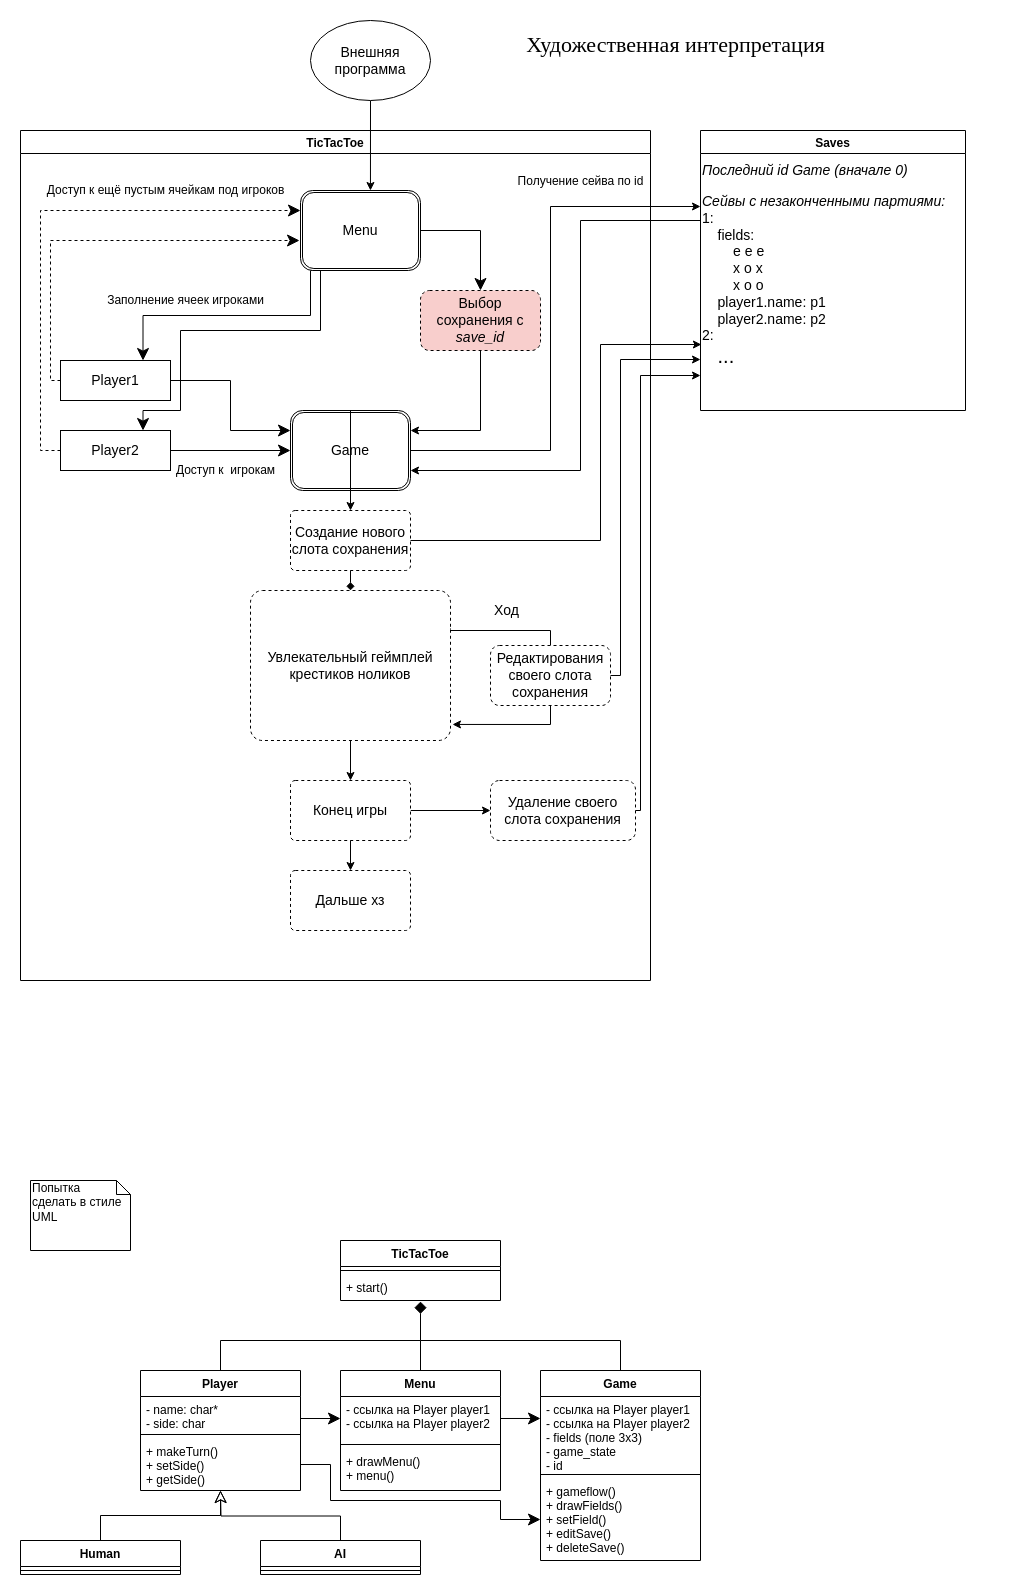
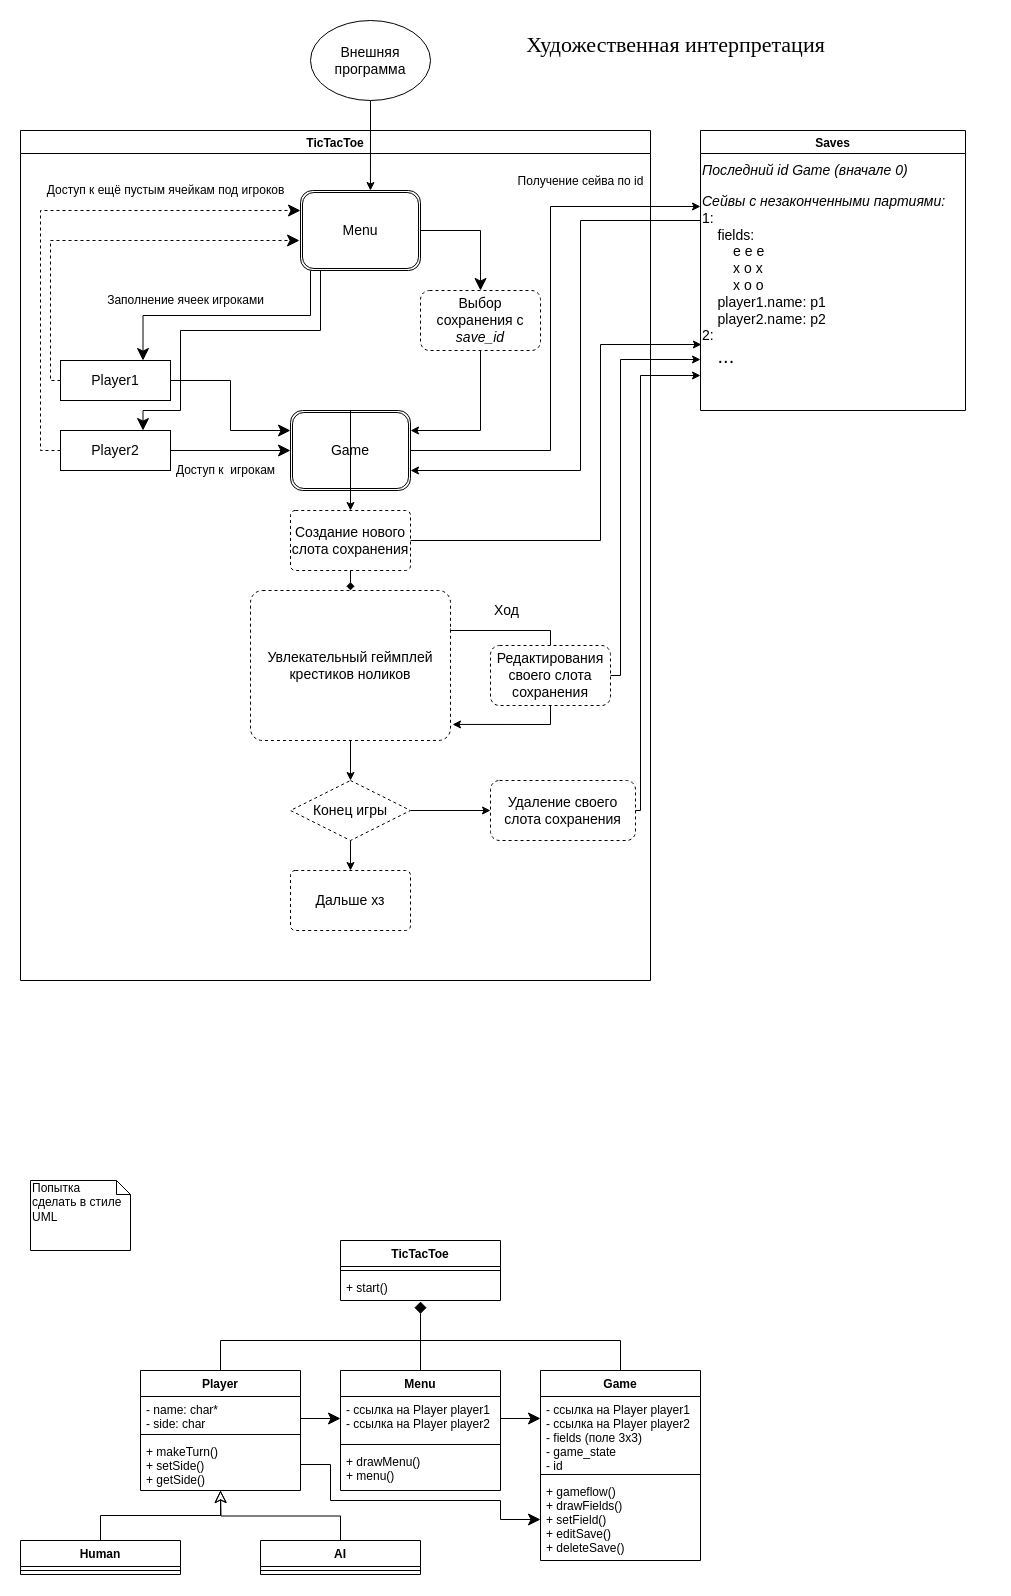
- <mxCell id="45" value="Выбор сохранения с &lt;i&gt;save_id&lt;/i&gt;" style="rounded=1;whiteSpace=wrap;html=1;fontSize=14;dashed=1;fillColor=#f8cecc;" parent="30" vertex="1"><mxGeometry x="400" y="160" width="120" height="60" as="geometry" /></mxCell>
+ <mxCell id="45" value="Выбор сохранения с &lt;i&gt;save_id&lt;/i&gt;" style="rounded=1;whiteSpace=wrap;html=1;fontSize=14;dashed=1;" parent="30" vertex="1"><mxGeometry x="400" y="160" width="120" height="60" as="geometry" /></mxCell>
- <mxCell id="59" value="Конец игры" style="rounded=1;whiteSpace=wrap;html=1;dashed=1;fontSize=14;arcSize=8;" parent="30" vertex="1"><mxGeometry x="270" y="650" width="120" height="60" as="geometry" /></mxCell>
+ <mxCell id="59" value="Конец игры" style="rhombus;whiteSpace=wrap;html=1;dashed=1;fontSize=14;arcSize=8;" parent="30" vertex="1"><mxGeometry x="270" y="650" width="120" height="60" as="geometry" /></mxCell>
